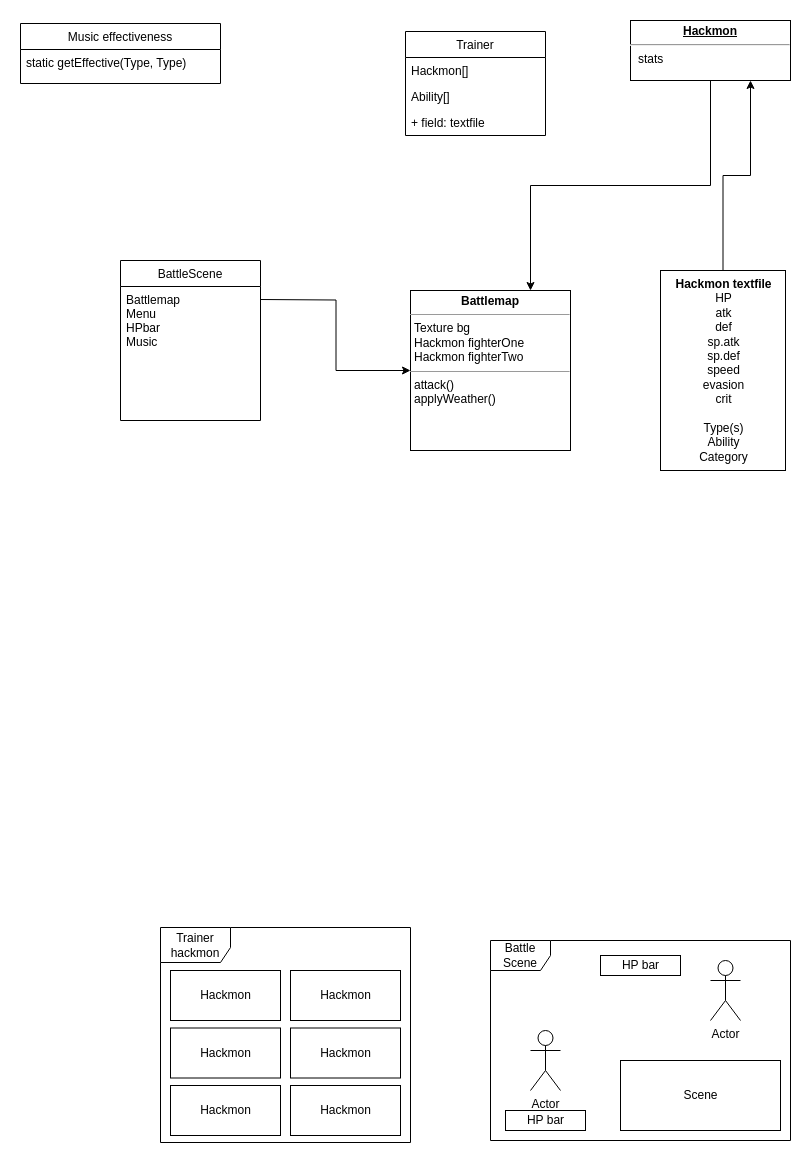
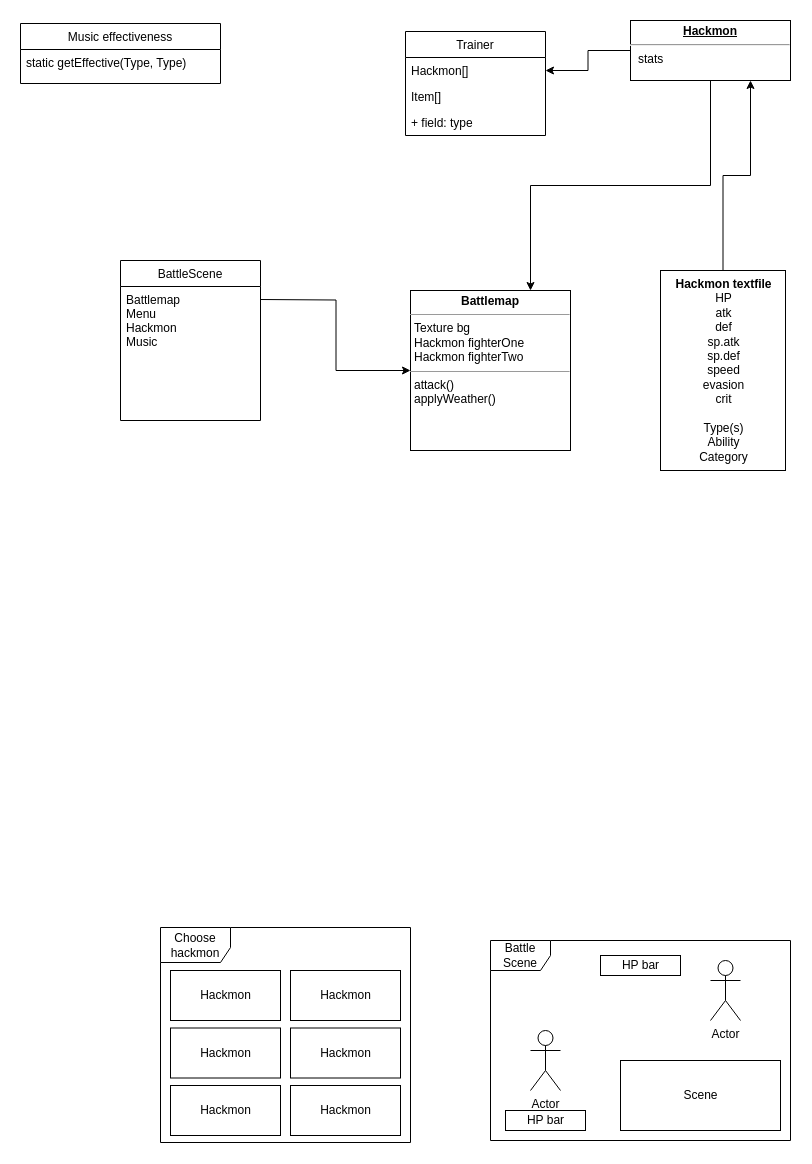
+ <mxCell id="6" style="edgeStyle=orthogonalEdgeStyle;rounded=0;orthogonalLoop=1;jettySize=auto;html=1;exitX=0;exitY=0.5;exitDx=0;exitDy=0;entryX=1;entryY=0.5;entryDx=0;entryDy=0;" edge="1" parent="1" source="7" target="18"><mxGeometry relative="1" as="geometry" /></mxCell>
- <mxCell id="19" value="Ability[]" style="text;strokeColor=none;fillColor=none;align=left;verticalAlign=top;spacingLeft=4;spacingRight=4;overflow=hidden;rotatable=0;points=[[0,0.5],[1,0.5]];portConstraint=eastwest;" vertex="1" parent="17"><mxGeometry y="52" width="140" height="26" as="geometry" /></mxCell>
+ <mxCell id="19" value="Item[]" style="text;strokeColor=none;fillColor=none;align=left;verticalAlign=top;spacingLeft=4;spacingRight=4;overflow=hidden;rotatable=0;points=[[0,0.5],[1,0.5]];portConstraint=eastwest;" vertex="1" parent="17"><mxGeometry y="52" width="140" height="26" as="geometry" /></mxCell>
- <mxCell id="20" value="+ field: textfile" style="text;strokeColor=none;fillColor=none;align=left;verticalAlign=top;spacingLeft=4;spacingRight=4;overflow=hidden;rotatable=0;points=[[0,0.5],[1,0.5]];portConstraint=eastwest;" vertex="1" parent="17"><mxGeometry y="78" width="140" height="26" as="geometry" /></mxCell>
+ <mxCell id="20" value="+ field: type" style="text;strokeColor=none;fillColor=none;align=left;verticalAlign=top;spacingLeft=4;spacingRight=4;overflow=hidden;rotatable=0;points=[[0,0.5],[1,0.5]];portConstraint=eastwest;" vertex="1" parent="17"><mxGeometry y="78" width="140" height="26" as="geometry" /></mxCell>
- <mxCell id="9" value="Battlemap&#10;Menu&#10;HPbar&#10;Music" style="text;strokeColor=none;fillColor=none;align=left;verticalAlign=top;spacingLeft=4;spacingRight=4;overflow=hidden;rotatable=0;points=[[0,0.5],[1,0.5]];portConstraint=eastwest;" vertex="1" parent="8"><mxGeometry y="26" width="140" height="134" as="geometry" /></mxCell>
+ <mxCell id="9" value="Battlemap&#10;Menu&#10;Hackmon&#10;Music" style="text;strokeColor=none;fillColor=none;align=left;verticalAlign=top;spacingLeft=4;spacingRight=4;overflow=hidden;rotatable=0;points=[[0,0.5],[1,0.5]];portConstraint=eastwest;" vertex="1" parent="8"><mxGeometry y="26" width="140" height="134" as="geometry" /></mxCell>
- <mxCell id="21" value="Trainer&lt;br&gt;hackmon" style="shape=umlFrame;whiteSpace=wrap;html=1;width=70;height=35;" vertex="1" parent="1"><mxGeometry x="160" y="927" width="250" height="215" as="geometry" /></mxCell>
+ <mxCell id="21" value="Choose&lt;br&gt;hackmon" style="shape=umlFrame;whiteSpace=wrap;html=1;width=70;height=35;" vertex="1" parent="1"><mxGeometry x="160" y="927" width="250" height="215" as="geometry" /></mxCell>
